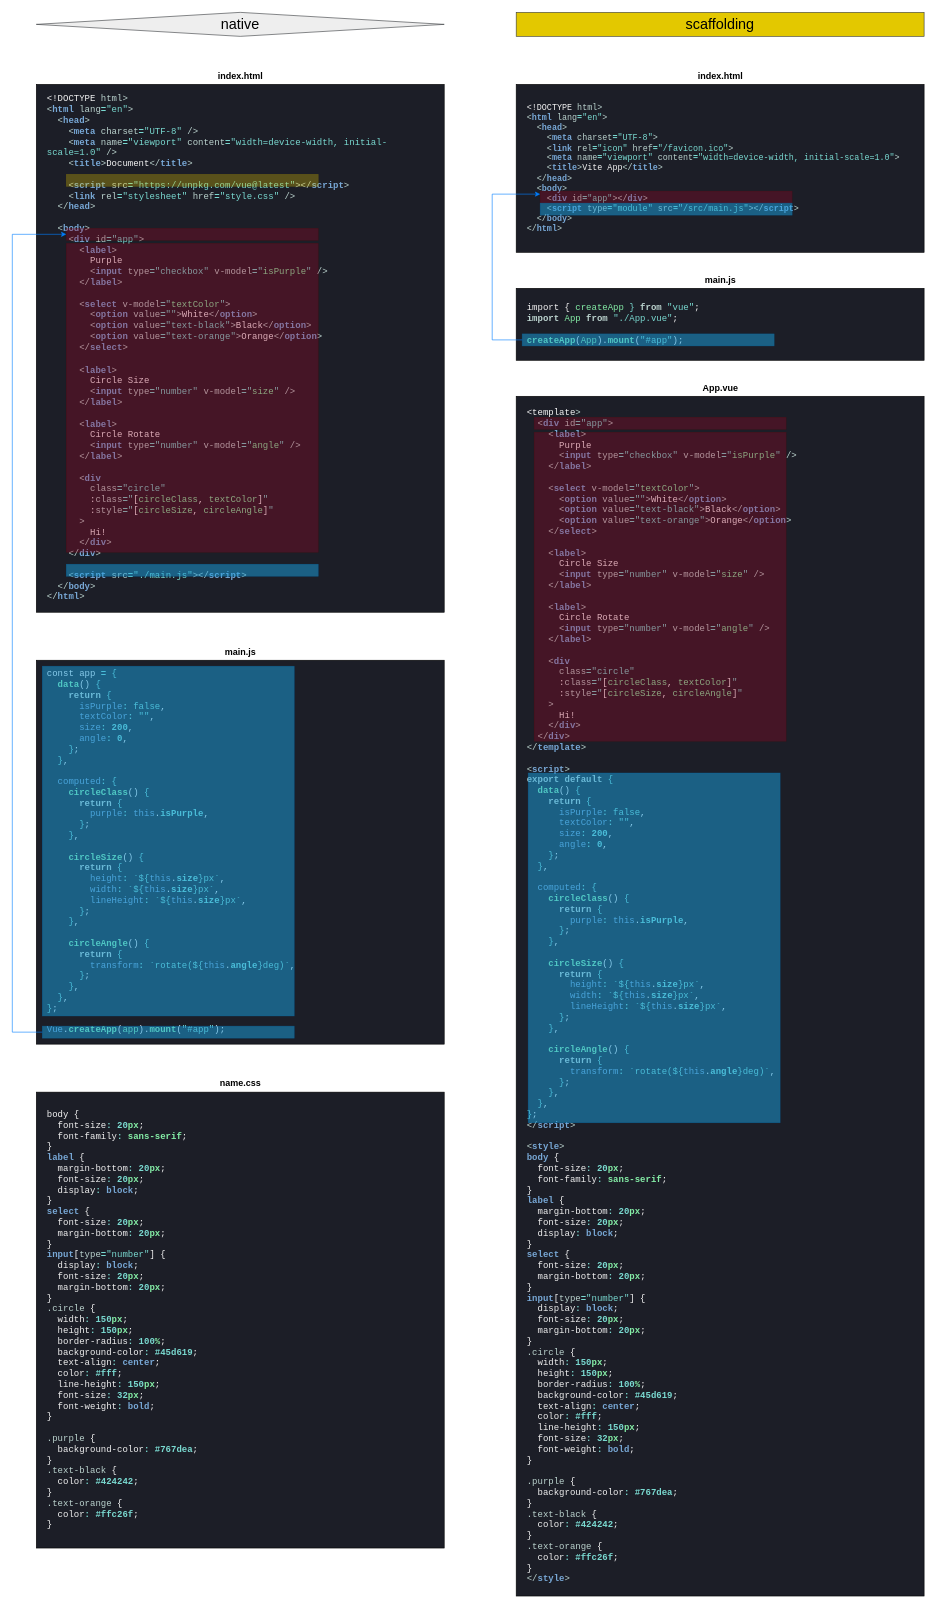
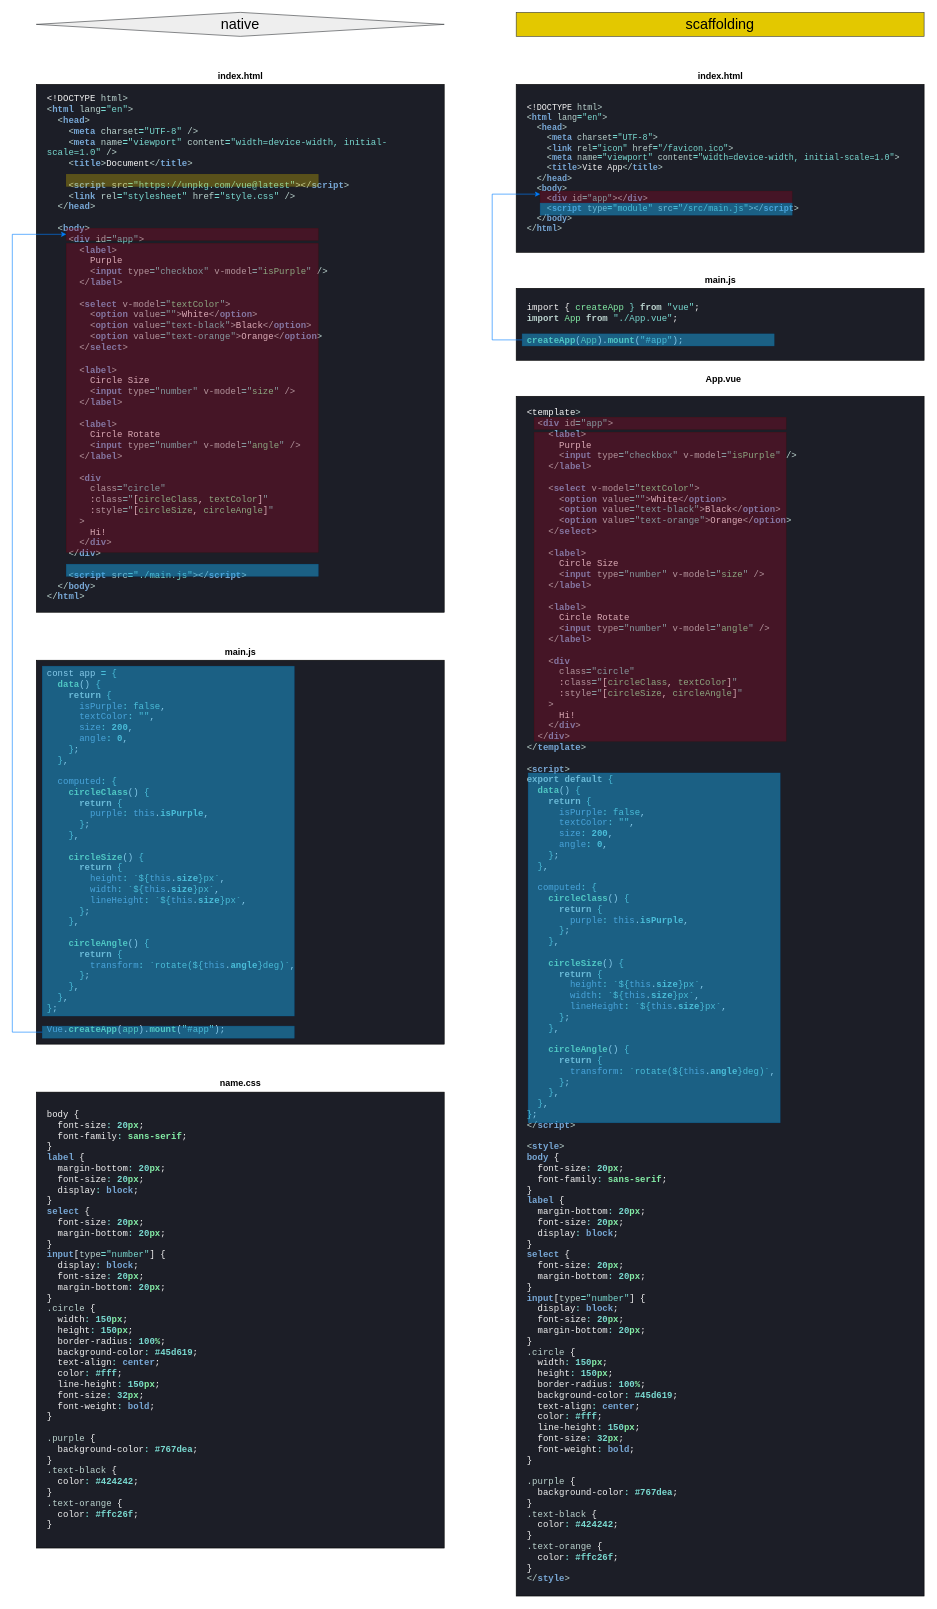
- <mxCell id="20" value="&lt;b&gt;&lt;font style=&quot;font-size: 15px;&quot;&gt;App.vue&lt;/font&gt;&lt;/b&gt;" style="text;html=1;align=center;verticalAlign=middle;resizable=0;points=[];autosize=1;strokeColor=none;fillColor=none;" vertex="1" parent="1"><mxGeometry x="1160" y="630" width="80" height="30" as="geometry" /></mxCell>
+ <mxCell id="20" value="&lt;b&gt;&lt;font style=&quot;font-size: 15px;&quot;&gt;App.vue&lt;/font&gt;&lt;/b&gt;" style="text;html=1;align=center;verticalAlign=middle;resizable=0;points=[];autosize=1;strokeColor=none;fillColor=none;" vertex="1" parent="1"><mxGeometry x="1165" y="615" width="80" height="30" as="geometry" /></mxCell>
